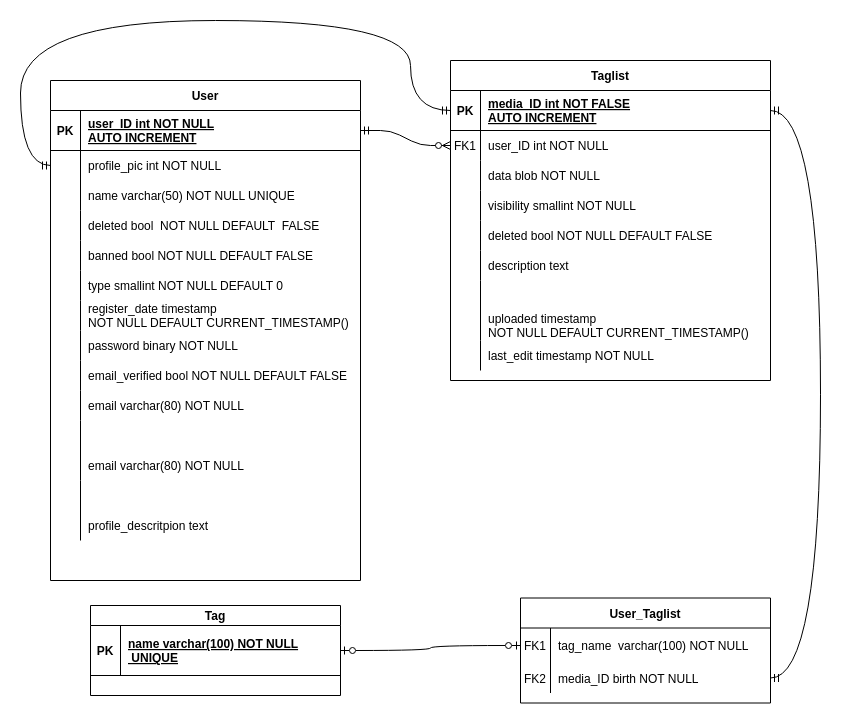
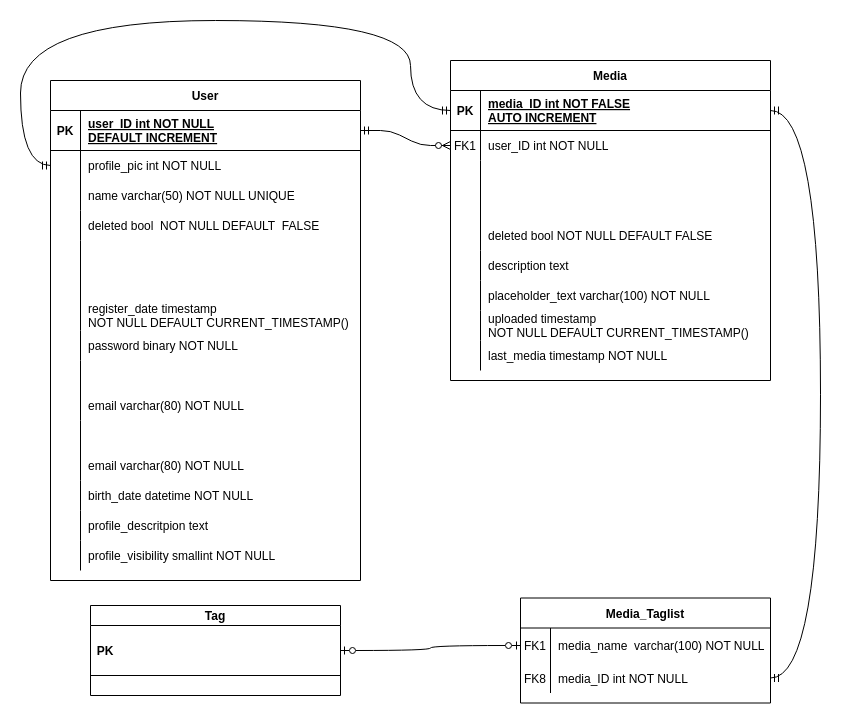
- <mxCell id="3" value="Taglist" style="shape=table;startSize=30;container=1;collapsible=1;childLayout=tableLayout;fixedRows=1;rowLines=0;fontStyle=1;align=center;resizeLast=1;" parent="1" vertex="1"><mxGeometry x="450" y="60" width="320" height="320" as="geometry" /></mxCell>
+ <mxCell id="3" value="Media" style="shape=table;startSize=30;container=1;collapsible=1;childLayout=tableLayout;fixedRows=1;rowLines=0;fontStyle=1;align=center;resizeLast=1;" parent="1" vertex="1"><mxGeometry x="450" y="60" width="320" height="320" as="geometry" /></mxCell>
- <mxCell id="34" value="user_ID int NOT NULL &#10;AUTO INCREMENT" style="shape=partialRectangle;overflow=hidden;connectable=0;fillColor=none;top=0;left=0;bottom=0;right=0;align=left;spacingLeft=6;fontStyle=5;" parent="32" vertex="1"><mxGeometry x="30" width="280" height="40" as="geometry"><mxRectangle width="280" height="40" as="alternateBounds" /></mxGeometry></mxCell>
+ <mxCell id="34" value="user_ID int NOT NULL &#10;DEFAULT INCREMENT" style="shape=partialRectangle;overflow=hidden;connectable=0;fillColor=none;top=0;left=0;bottom=0;right=0;align=left;spacingLeft=6;fontStyle=5;" parent="32" vertex="1"><mxGeometry x="30" width="280" height="40" as="geometry"><mxRectangle width="280" height="40" as="alternateBounds" /></mxGeometry></mxCell>
- <mxCell id="12" value="data blob NOT NULL" style="shape=partialRectangle;overflow=hidden;connectable=0;fillColor=none;top=0;left=0;bottom=0;right=0;align=left;spacingLeft=6;" parent="10" vertex="1"><mxGeometry x="30" width="290" height="30" as="geometry"><mxRectangle width="290" height="30" as="alternateBounds" /></mxGeometry></mxCell>
- <mxCell id="15" value="visibility smallint NOT NULL" style="shape=partialRectangle;overflow=hidden;connectable=0;fillColor=none;top=0;left=0;bottom=0;right=0;align=left;spacingLeft=6;" parent="13" vertex="1"><mxGeometry x="30" width="290" height="30" as="geometry"><mxRectangle width="290" height="30" as="alternateBounds" /></mxGeometry></mxCell>
- <mxCell id="45" value="banned bool NOT NULL DEFAULT FALSE" style="shape=partialRectangle;overflow=hidden;connectable=0;fillColor=none;top=0;left=0;bottom=0;right=0;align=left;spacingLeft=6;" parent="43" vertex="1"><mxGeometry x="30" width="280" height="30" as="geometry"><mxRectangle width="280" height="30" as="alternateBounds" /></mxGeometry></mxCell>
- <mxCell id="48" value="type smallint NOT NULL DEFAULT 0" style="shape=partialRectangle;overflow=hidden;connectable=0;fillColor=none;top=0;left=0;bottom=0;right=0;align=left;spacingLeft=6;" parent="46" vertex="1"><mxGeometry x="30" width="280" height="30" as="geometry"><mxRectangle width="280" height="30" as="alternateBounds" /></mxGeometry></mxCell>
+ <mxCell id="24" value="placeholder_text varchar(100) NOT NULL" style="shape=partialRectangle;overflow=hidden;connectable=0;fillColor=none;top=0;left=0;bottom=0;right=0;align=left;spacingLeft=6;" parent="22" vertex="1"><mxGeometry x="30" width="290" height="30" as="geometry"><mxRectangle width="290" height="30" as="alternateBounds" /></mxGeometry></mxCell>
- <mxCell id="30" value="last_edit timestamp NOT NULL" style="shape=partialRectangle;overflow=hidden;connectable=0;fillColor=none;top=0;left=0;bottom=0;right=0;align=left;spacingLeft=6;" parent="28" vertex="1"><mxGeometry x="30" width="290" height="30" as="geometry"><mxRectangle width="290" height="30" as="alternateBounds" /></mxGeometry></mxCell>
+ <mxCell id="30" value="last_media timestamp NOT NULL" style="shape=partialRectangle;overflow=hidden;connectable=0;fillColor=none;top=0;left=0;bottom=0;right=0;align=left;spacingLeft=6;" parent="28" vertex="1"><mxGeometry x="30" width="290" height="30" as="geometry"><mxRectangle width="290" height="30" as="alternateBounds" /></mxGeometry></mxCell>
- <mxCell id="57" value="email_verified bool NOT NULL DEFAULT FALSE" style="shape=partialRectangle;overflow=hidden;connectable=0;fillColor=none;top=0;left=0;bottom=0;right=0;align=left;spacingLeft=6;" parent="55" vertex="1"><mxGeometry x="30" width="280" height="30" as="geometry"><mxRectangle width="280" height="30" as="alternateBounds" /></mxGeometry></mxCell>
+ <mxCell id="68" value="birth_date datetime NOT NULL" style="shape=partialRectangle;overflow=hidden;connectable=0;fillColor=none;top=0;left=0;bottom=0;right=0;align=left;spacingLeft=6;" parent="66" vertex="1"><mxGeometry x="30" width="280" height="30" as="geometry"><mxRectangle width="280" height="30" as="alternateBounds" /></mxGeometry></mxCell>
+ <mxCell id="74" value="profile_visibility smallint NOT NULL" style="shape=partialRectangle;overflow=hidden;connectable=0;fillColor=none;top=0;left=0;bottom=0;right=0;align=left;spacingLeft=6;" parent="72" vertex="1"><mxGeometry x="30" width="280" height="30" as="geometry"><mxRectangle width="280" height="30" as="alternateBounds" /></mxGeometry></mxCell>
- <mxCell id="79" value="User_Taglist" style="shape=table;startSize=30;container=1;collapsible=1;childLayout=tableLayout;fixedRows=1;rowLines=0;fontStyle=1;align=center;resizeLast=1;" parent="1" vertex="1"><mxGeometry x="520" y="597.5" width="250" height="105" as="geometry" /></mxCell>
+ <mxCell id="79" value="Media_Taglist" style="shape=table;startSize=30;container=1;collapsible=1;childLayout=tableLayout;fixedRows=1;rowLines=0;fontStyle=1;align=center;resizeLast=1;" parent="1" vertex="1"><mxGeometry x="520" y="597.5" width="250" height="105" as="geometry" /></mxCell>
- <mxCell id="82" value="tag_name  varchar(100) NOT NULL" style="shape=partialRectangle;overflow=hidden;connectable=0;fillColor=none;top=0;left=0;bottom=0;right=0;align=left;spacingLeft=6;" parent="80" vertex="1"><mxGeometry x="30" width="220" height="35" as="geometry"><mxRectangle width="220" height="35" as="alternateBounds" /></mxGeometry></mxCell>
+ <mxCell id="82" value="media_name  varchar(100) NOT NULL" style="shape=partialRectangle;overflow=hidden;connectable=0;fillColor=none;top=0;left=0;bottom=0;right=0;align=left;spacingLeft=6;" parent="80" vertex="1"><mxGeometry x="30" width="220" height="35" as="geometry"><mxRectangle width="220" height="35" as="alternateBounds" /></mxGeometry></mxCell>
- <mxCell id="78" value="name varchar(100) NOT NULL&#10; UNIQUE" style="shape=partialRectangle;overflow=hidden;connectable=0;fillColor=none;top=0;left=0;bottom=0;right=0;align=left;spacingLeft=6;fontStyle=5;" parent="76" vertex="1"><mxGeometry x="30" width="220" height="50" as="geometry"><mxRectangle width="220" height="50" as="alternateBounds" /></mxGeometry></mxCell>
- <mxCell id="84" value="FK2" style="shape=partialRectangle;overflow=hidden;connectable=0;fillColor=none;top=0;left=0;bottom=0;right=0;" parent="83" vertex="1"><mxGeometry width="30" height="30" as="geometry"><mxRectangle width="30" height="30" as="alternateBounds" /></mxGeometry></mxCell>
+ <mxCell id="84" value="FK8" style="shape=partialRectangle;overflow=hidden;connectable=0;fillColor=none;top=0;left=0;bottom=0;right=0;" parent="83" vertex="1"><mxGeometry width="30" height="30" as="geometry"><mxRectangle width="30" height="30" as="alternateBounds" /></mxGeometry></mxCell>
- <mxCell id="85" value="media_ID birth NOT NULL" style="shape=partialRectangle;overflow=hidden;connectable=0;fillColor=none;top=0;left=0;bottom=0;right=0;align=left;spacingLeft=6;" parent="83" vertex="1"><mxGeometry x="30" width="220" height="30" as="geometry"><mxRectangle width="220" height="30" as="alternateBounds" /></mxGeometry></mxCell>
+ <mxCell id="85" value="media_ID int NOT NULL" style="shape=partialRectangle;overflow=hidden;connectable=0;fillColor=none;top=0;left=0;bottom=0;right=0;align=left;spacingLeft=6;" parent="83" vertex="1"><mxGeometry x="30" width="220" height="30" as="geometry"><mxRectangle width="220" height="30" as="alternateBounds" /></mxGeometry></mxCell>
